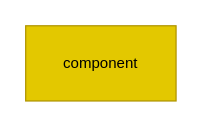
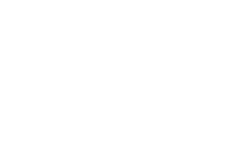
- <mxCell id="2" value="component" style="rounded=0;whiteSpace=wrap;html=1;fillColor=#e3c800;fontColor=#000000;strokeColor=#B09500;" parent="1" vertex="1"><mxGeometry width="120" height="60" as="geometry" x="20" y="20" /></mxCell>
